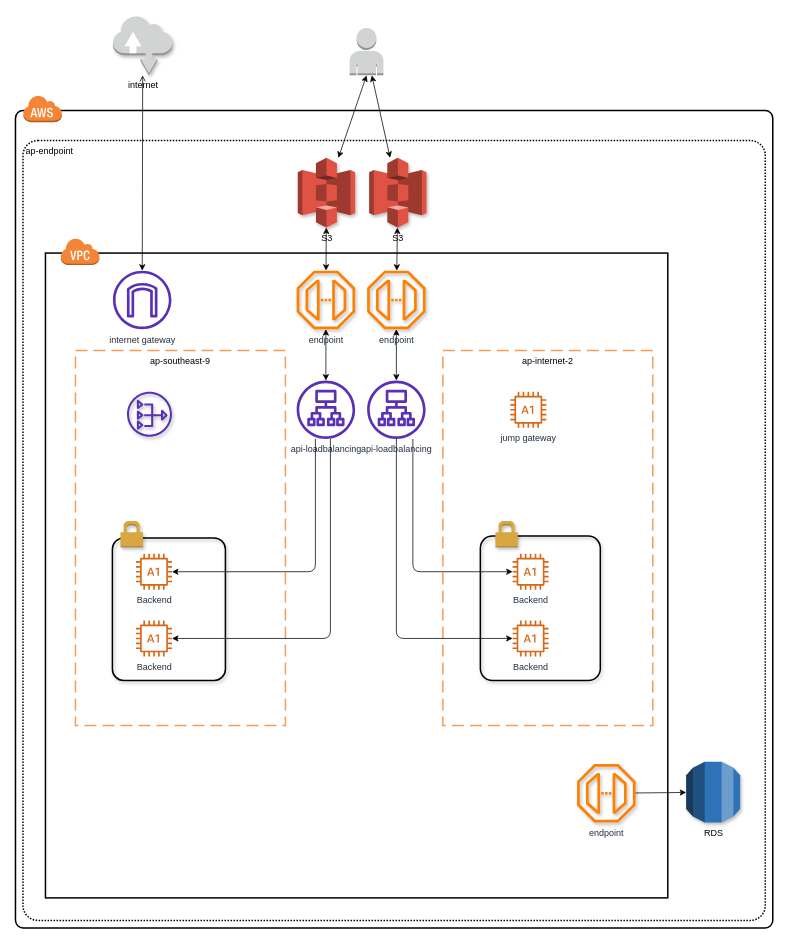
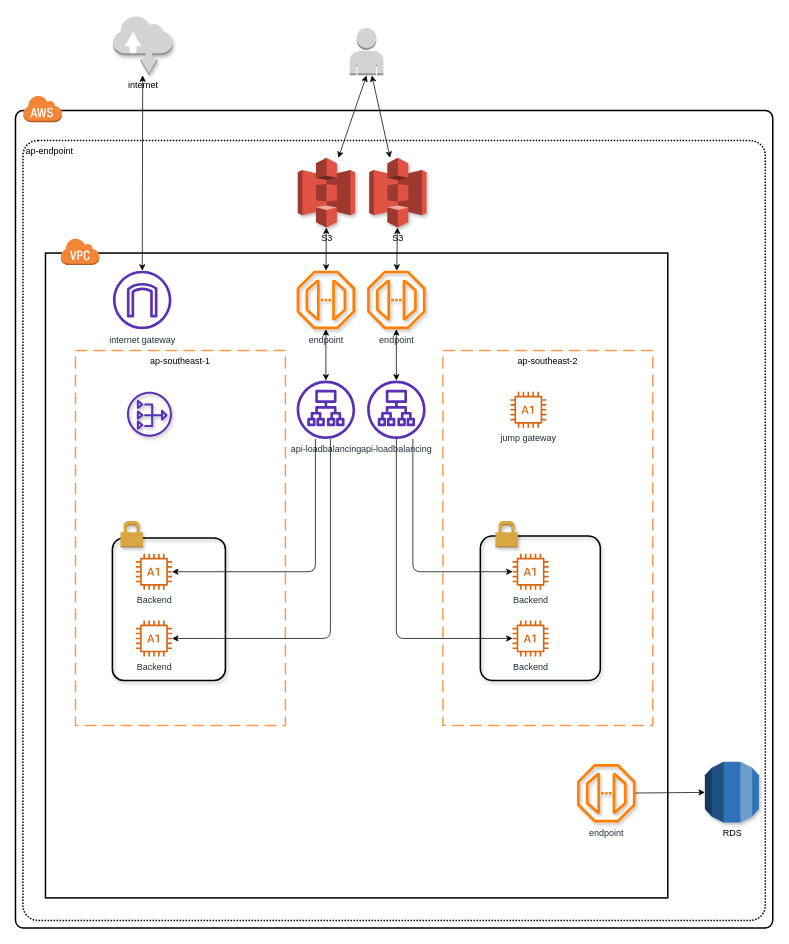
- <mxCell id="37" value="" style="endArrow=open;startArrow=classic;html=1;" edge="1" parent="1" source="10" target="31"><mxGeometry width="50" height="50" relative="1" as="geometry"><mxPoint x="370" y="437" as="sourcePoint" /><mxPoint x="420" y="387" as="targetPoint" /></mxGeometry></mxCell>
+ <mxCell id="37" value="" style="endArrow=classic;startArrow=classic;html=1;" edge="1" parent="1" source="10" target="31"><mxGeometry width="50" height="50" relative="1" as="geometry"><mxPoint x="370" y="437" as="sourcePoint" /><mxPoint x="420" y="387" as="targetPoint" /></mxGeometry></mxCell>
- <mxCell id="8" value="ap-southeast-9" style="rounded=1;arcSize=0;dashed=1;strokeColor=#F59D56;fillColor=none;gradientColor=none;dashPattern=8 4;strokeWidth=2;shadow=0;sketch=0;whiteSpace=wrap;verticalAlign=top;align=center;" vertex="1" parent="1"><mxGeometry x="100" y="467" width="280" height="500" as="geometry" /></mxCell>
+ <mxCell id="8" value="ap-southeast-1" style="rounded=1;arcSize=0;dashed=1;strokeColor=#F59D56;fillColor=none;gradientColor=none;dashPattern=8 4;strokeWidth=2;shadow=0;sketch=0;whiteSpace=wrap;verticalAlign=top;align=center;" vertex="1" parent="1"><mxGeometry x="100" y="467" width="280" height="500" as="geometry" /></mxCell>
- <mxCell id="9" value="ap-internet-2" style="rounded=1;arcSize=0;dashed=1;strokeColor=#F59D56;fillColor=none;gradientColor=none;dashPattern=8 4;strokeWidth=2;shadow=0;sketch=0;verticalAlign=top;" vertex="1" parent="1"><mxGeometry x="590" y="467" width="280" height="500" as="geometry" /></mxCell>
+ <mxCell id="9" value="ap-southeast-2" style="rounded=1;arcSize=0;dashed=1;strokeColor=#F59D56;fillColor=none;gradientColor=none;dashPattern=8 4;strokeWidth=2;shadow=0;sketch=0;verticalAlign=top;" vertex="1" parent="1"><mxGeometry x="590" y="467" width="280" height="500" as="geometry" /></mxCell>
- <mxCell id="18" value="RDS" style="outlineConnect=0;dashed=0;verticalLabelPosition=bottom;verticalAlign=top;align=center;html=1;shape=mxgraph.aws3.rds;fillColor=#2E73B8;gradientColor=none;shadow=1;sketch=0;strokeColor=#000000;" vertex="1" parent="1"><mxGeometry x="914.5" y="1015.5" width="72" height="81" as="geometry" /></mxCell>
+ <mxCell id="18" value="RDS" style="outlineConnect=0;dashed=0;verticalLabelPosition=bottom;verticalAlign=top;align=center;html=1;shape=mxgraph.aws3.rds;fillColor=#2E73B8;gradientColor=none;shadow=1;sketch=0;strokeColor=#000000;" vertex="1" parent="1"><mxGeometry x="939.5" y="1015.5" width="72" height="81" as="geometry" /></mxCell>
